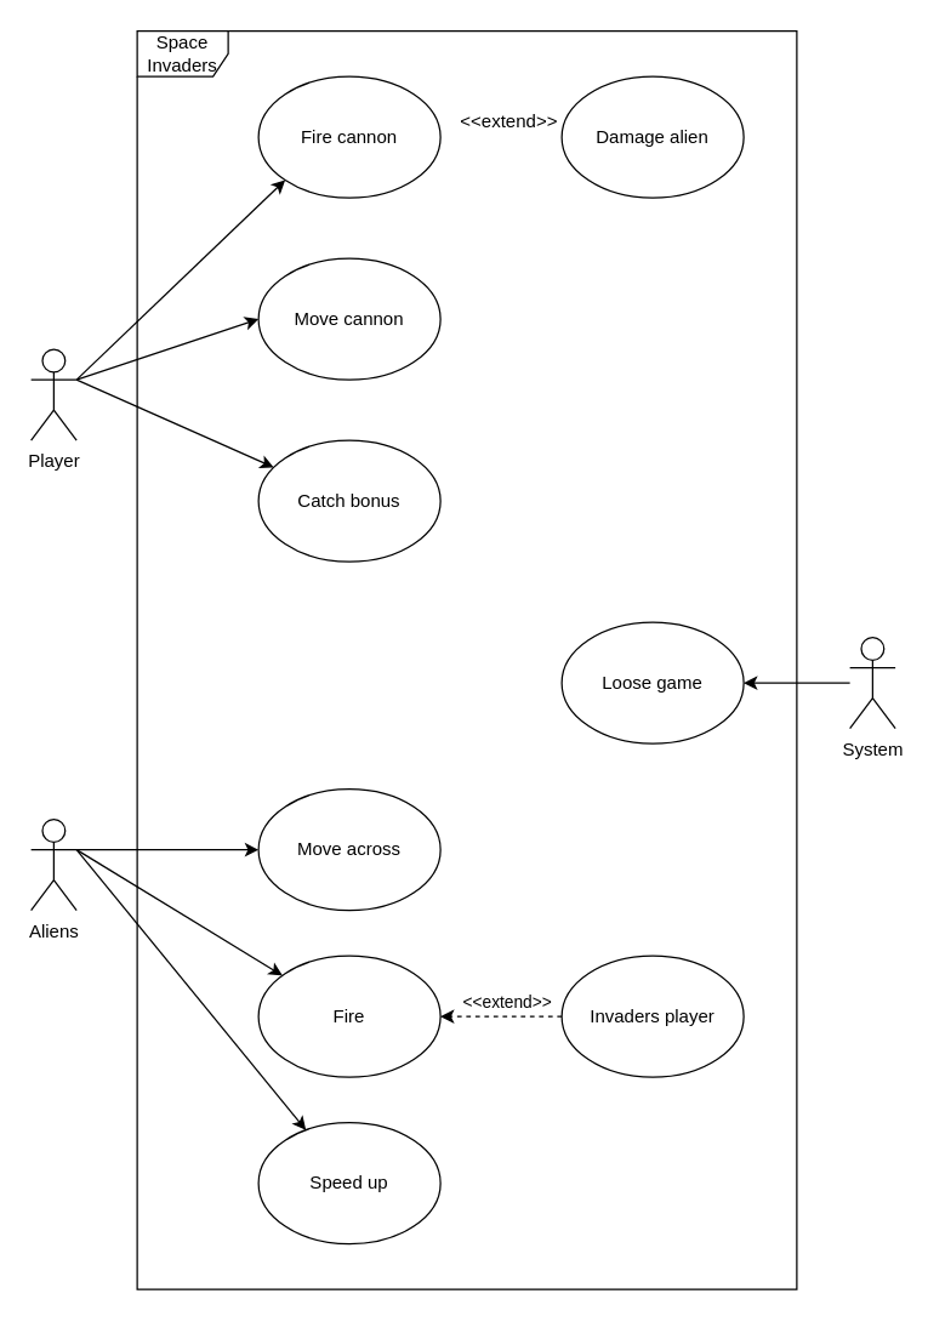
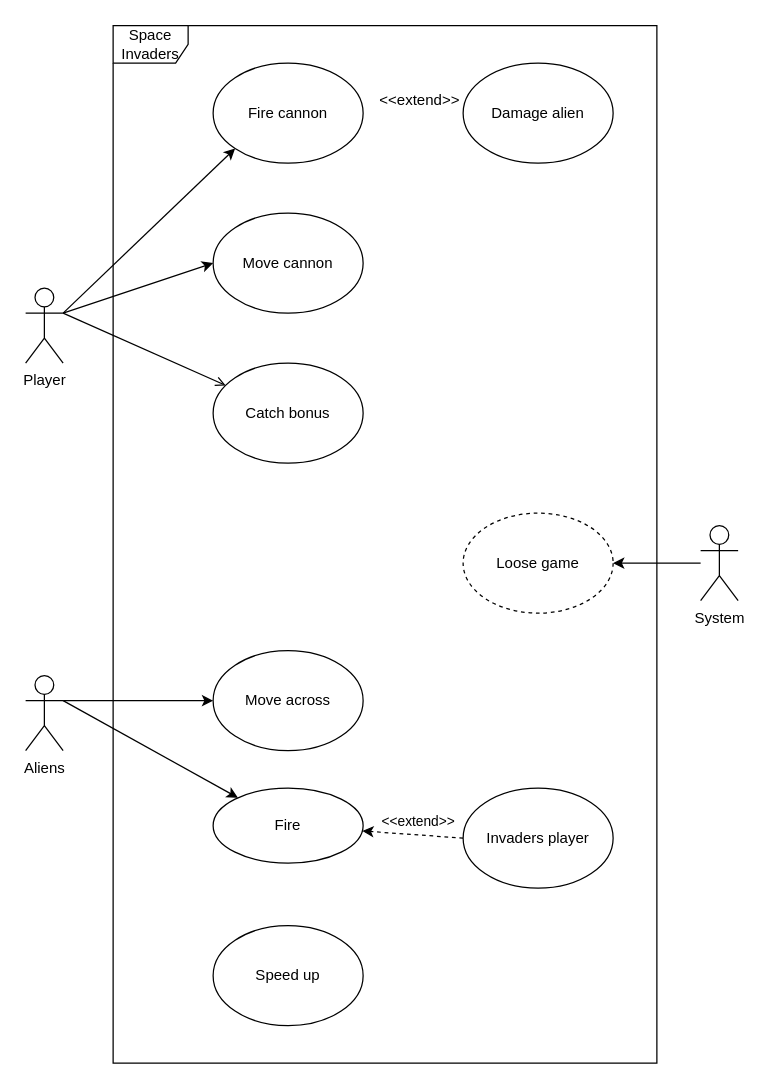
- <mxCell id="9" style="edgeStyle=none;rounded=0;orthogonalLoop=1;jettySize=auto;html=1;exitX=1;exitY=0.333;exitDx=0;exitDy=0;exitPerimeter=0;" parent="1" source="10" target="11" edge="1"><mxGeometry relative="1" as="geometry" /></mxCell>
+ <mxCell id="9" style="edgeStyle=none;rounded=0;orthogonalLoop=1;jettySize=auto;html=1;exitX=1;exitY=0.333;exitDx=0;exitDy=0;exitPerimeter=0;endArrow=open;" parent="1" source="10" target="11" edge="1"><mxGeometry relative="1" as="geometry" /></mxCell>
- <mxCell id="15" value="Loose game" style="ellipse;whiteSpace=wrap;html=1;" parent="1" vertex="1"><mxGeometry x="370" y="410" width="120" height="80" as="geometry" /></mxCell>
+ <mxCell id="15" value="Loose game" style="ellipse;whiteSpace=wrap;html=1;dashed=1;" parent="1" vertex="1"><mxGeometry x="370" y="410" width="120" height="80" as="geometry" /></mxCell>
- <mxCell id="5" style="edgeStyle=none;rounded=0;orthogonalLoop=1;jettySize=auto;html=1;exitX=1;exitY=0.333;exitDx=0;exitDy=0;exitPerimeter=0;" parent="1" source="6" target="12" edge="1"><mxGeometry relative="1" as="geometry" /></mxCell>
- <mxCell id="17" value="Fire" style="ellipse;whiteSpace=wrap;html=1;" parent="1" vertex="1"><mxGeometry x="170" y="630" width="120" height="80" as="geometry" /></mxCell>
+ <mxCell id="17" value="Fire" style="ellipse;whiteSpace=wrap;html=1;" parent="1" vertex="1"><mxGeometry x="170" y="630" width="120" height="60" as="geometry" /></mxCell>
